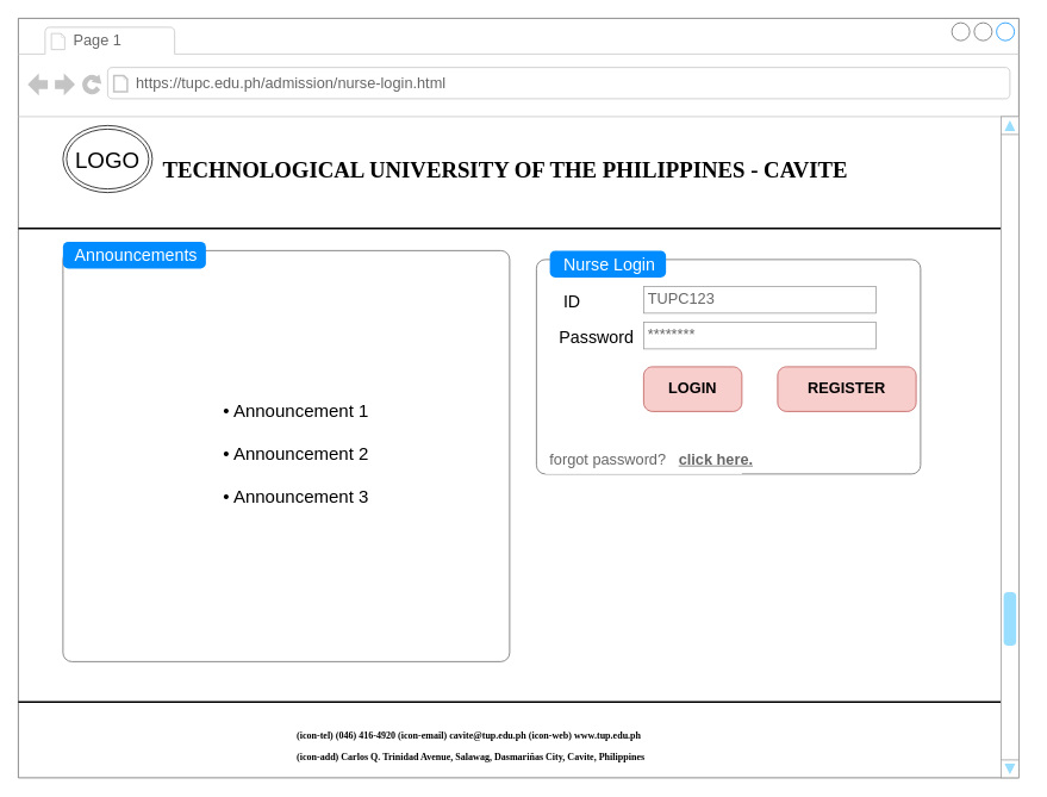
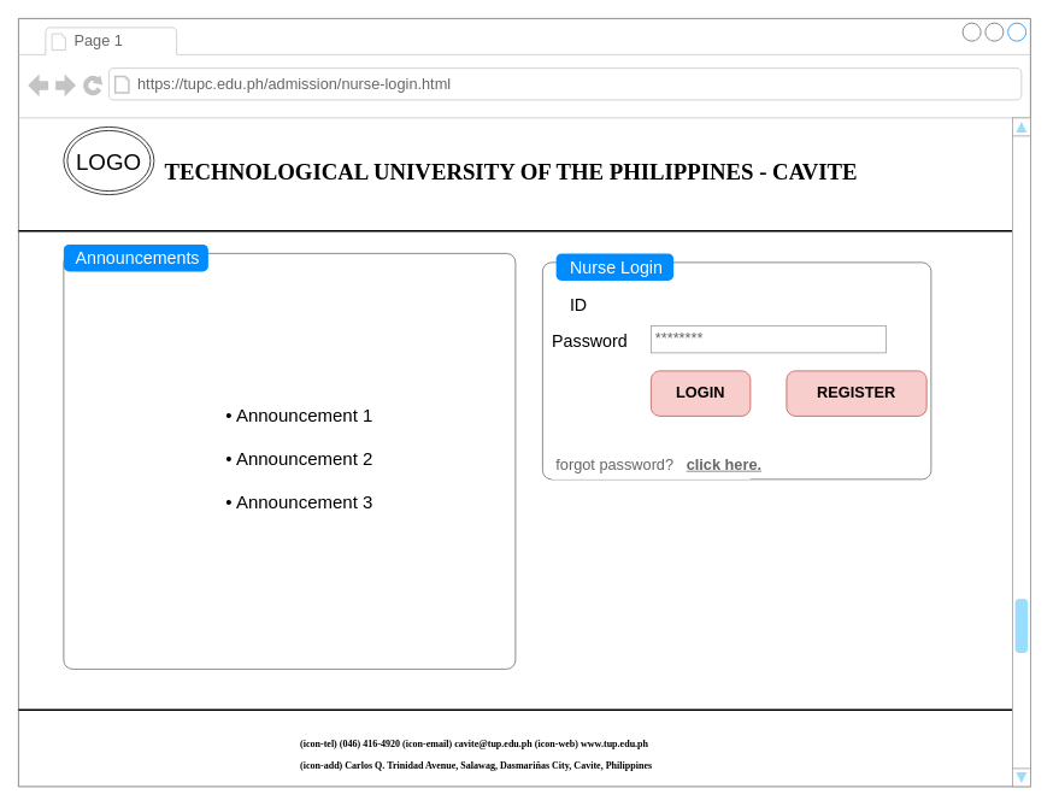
- <mxCell id="18" value="TUPC123" style="strokeWidth=1;shadow=0;dashed=0;align=center;html=1;shape=mxgraph.mockup.forms.pwField;strokeColor=#999999;mainText=;align=left;fontColor=#666666;fontSize=17;spacingLeft=3;" parent="13" vertex="1"><mxGeometry x="120" y="40" width="260" height="30" as="geometry" /></mxCell>
- <mxCell id="17" value="Password" style="rounded=0;whiteSpace=wrap;html=1;fontSize=19;align=center;verticalAlign=top;strokeColor=none;" parent="13" vertex="1"><mxGeometry x="30" y="80" width="75" height="30" as="geometry" /></mxCell>
+ <mxCell id="17" value="Password" style="rounded=0;whiteSpace=wrap;html=1;fontSize=19;align=center;verticalAlign=top;strokeColor=none;" parent="13" vertex="1"><mxGeometry x="15" y="80" width="75" height="30" as="geometry" /></mxCell>
